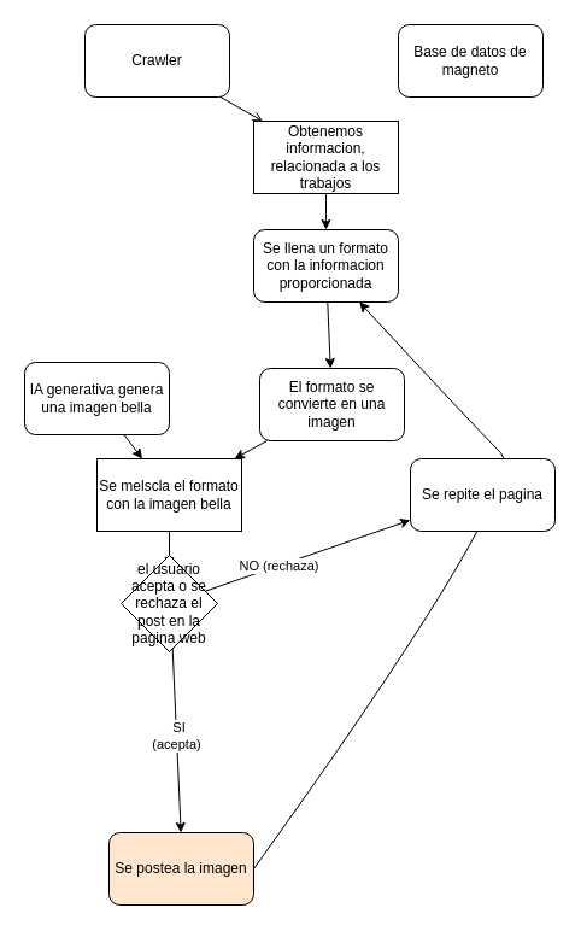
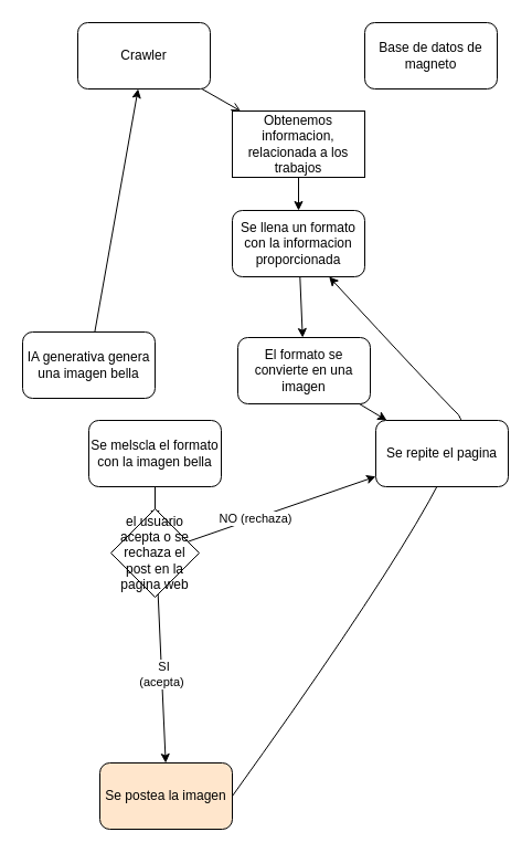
- <mxCell id="13" value="" style="endArrow=classic;html=1;rounded=0;" edge="1" parent="1" source="9" target="10"><mxGeometry width="50" height="50" relative="1" as="geometry"><mxPoint x="390" y="330" as="sourcePoint" /><mxPoint x="440" y="280" as="targetPoint" /></mxGeometry></mxCell>
+ <mxCell id="13" value="" style="endArrow=classic;html=1;rounded=0;" edge="1" parent="1" source="9" target="3"><mxGeometry width="50" height="50" relative="1" as="geometry"><mxPoint x="390" y="330" as="sourcePoint" /><mxPoint x="440" y="280" as="targetPoint" /></mxGeometry></mxCell>
- <mxCell id="12" value="" style="endArrow=classic;html=1;rounded=0;" edge="1" parent="1" source="7" target="10"><mxGeometry width="50" height="50" relative="1" as="geometry"><mxPoint x="390" y="330" as="sourcePoint" /><mxPoint x="440" y="280" as="targetPoint" /></mxGeometry></mxCell>
+ <mxCell id="12" value="" style="endArrow=classic;html=1;rounded=0;" edge="1" parent="1" source="7" target="19"><mxGeometry width="50" height="50" relative="1" as="geometry"><mxPoint x="390" y="330" as="sourcePoint" /><mxPoint x="440" y="280" as="targetPoint" /></mxGeometry></mxCell>
- <mxCell id="10" value="Se melscla el formato con la imagen bella" style="whiteSpace=wrap;html=1;rounded=0;" vertex="1" parent="1"><mxGeometry x="80" y="380" width="120" height="60" as="geometry" /></mxCell>
+ <mxCell id="10" value="Se melscla el formato con la imagen bella" style="rounded=1;whiteSpace=wrap;html=1;" vertex="1" parent="1"><mxGeometry x="80" y="380" width="120" height="60" as="geometry" /></mxCell>
